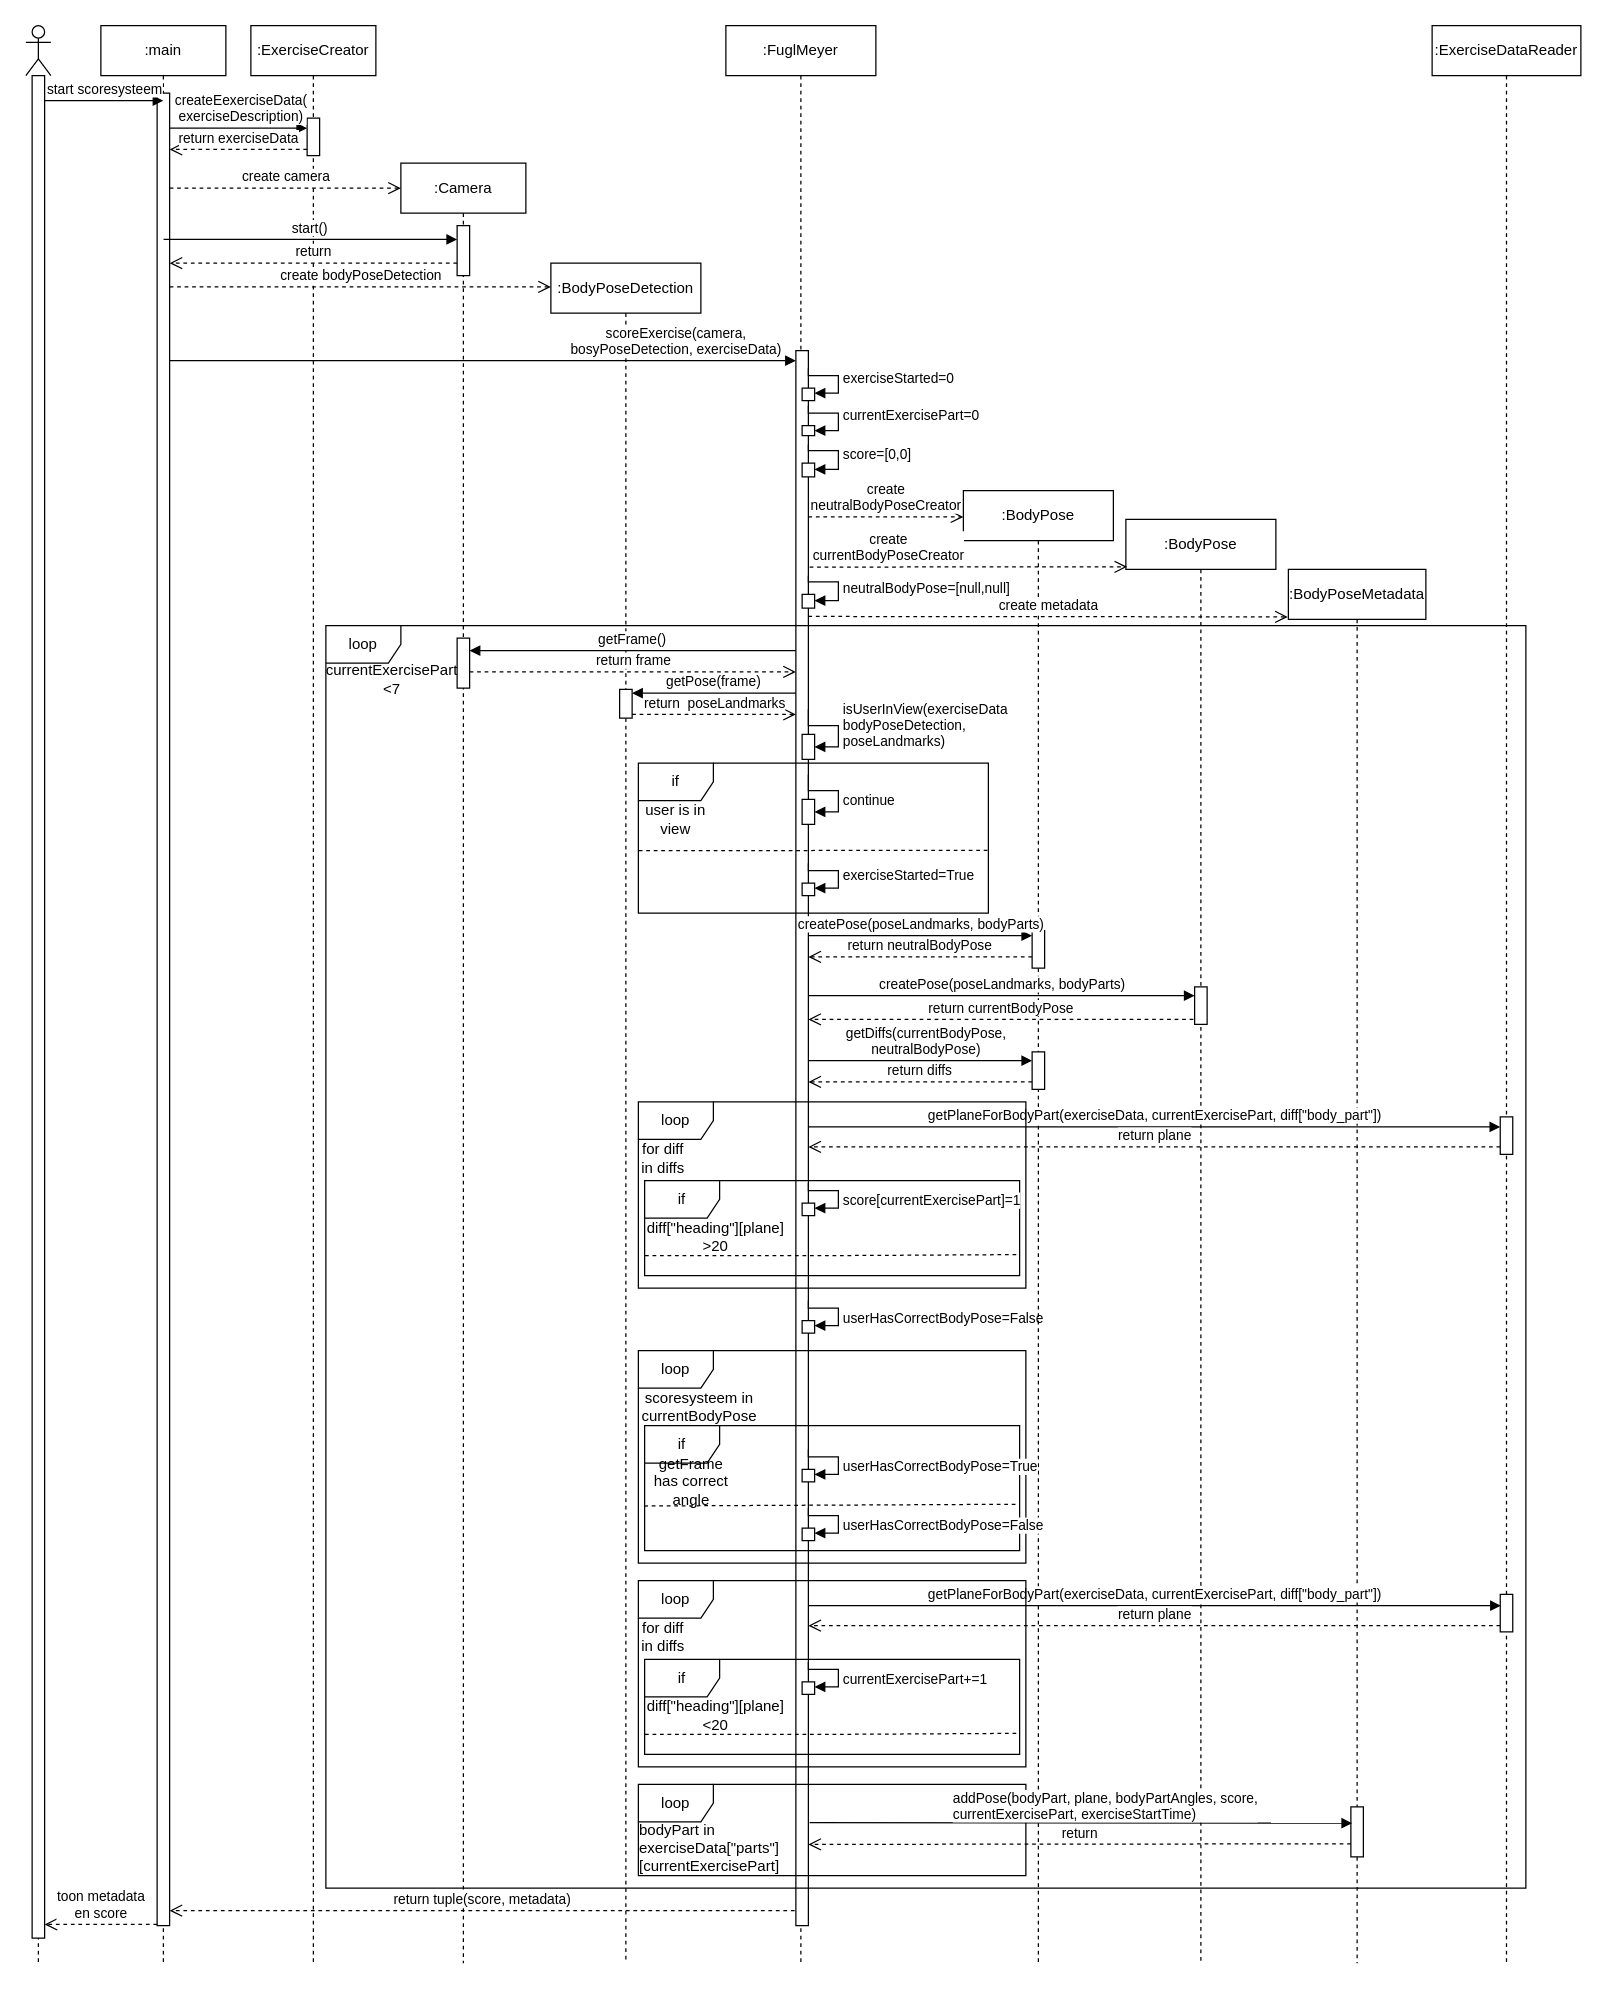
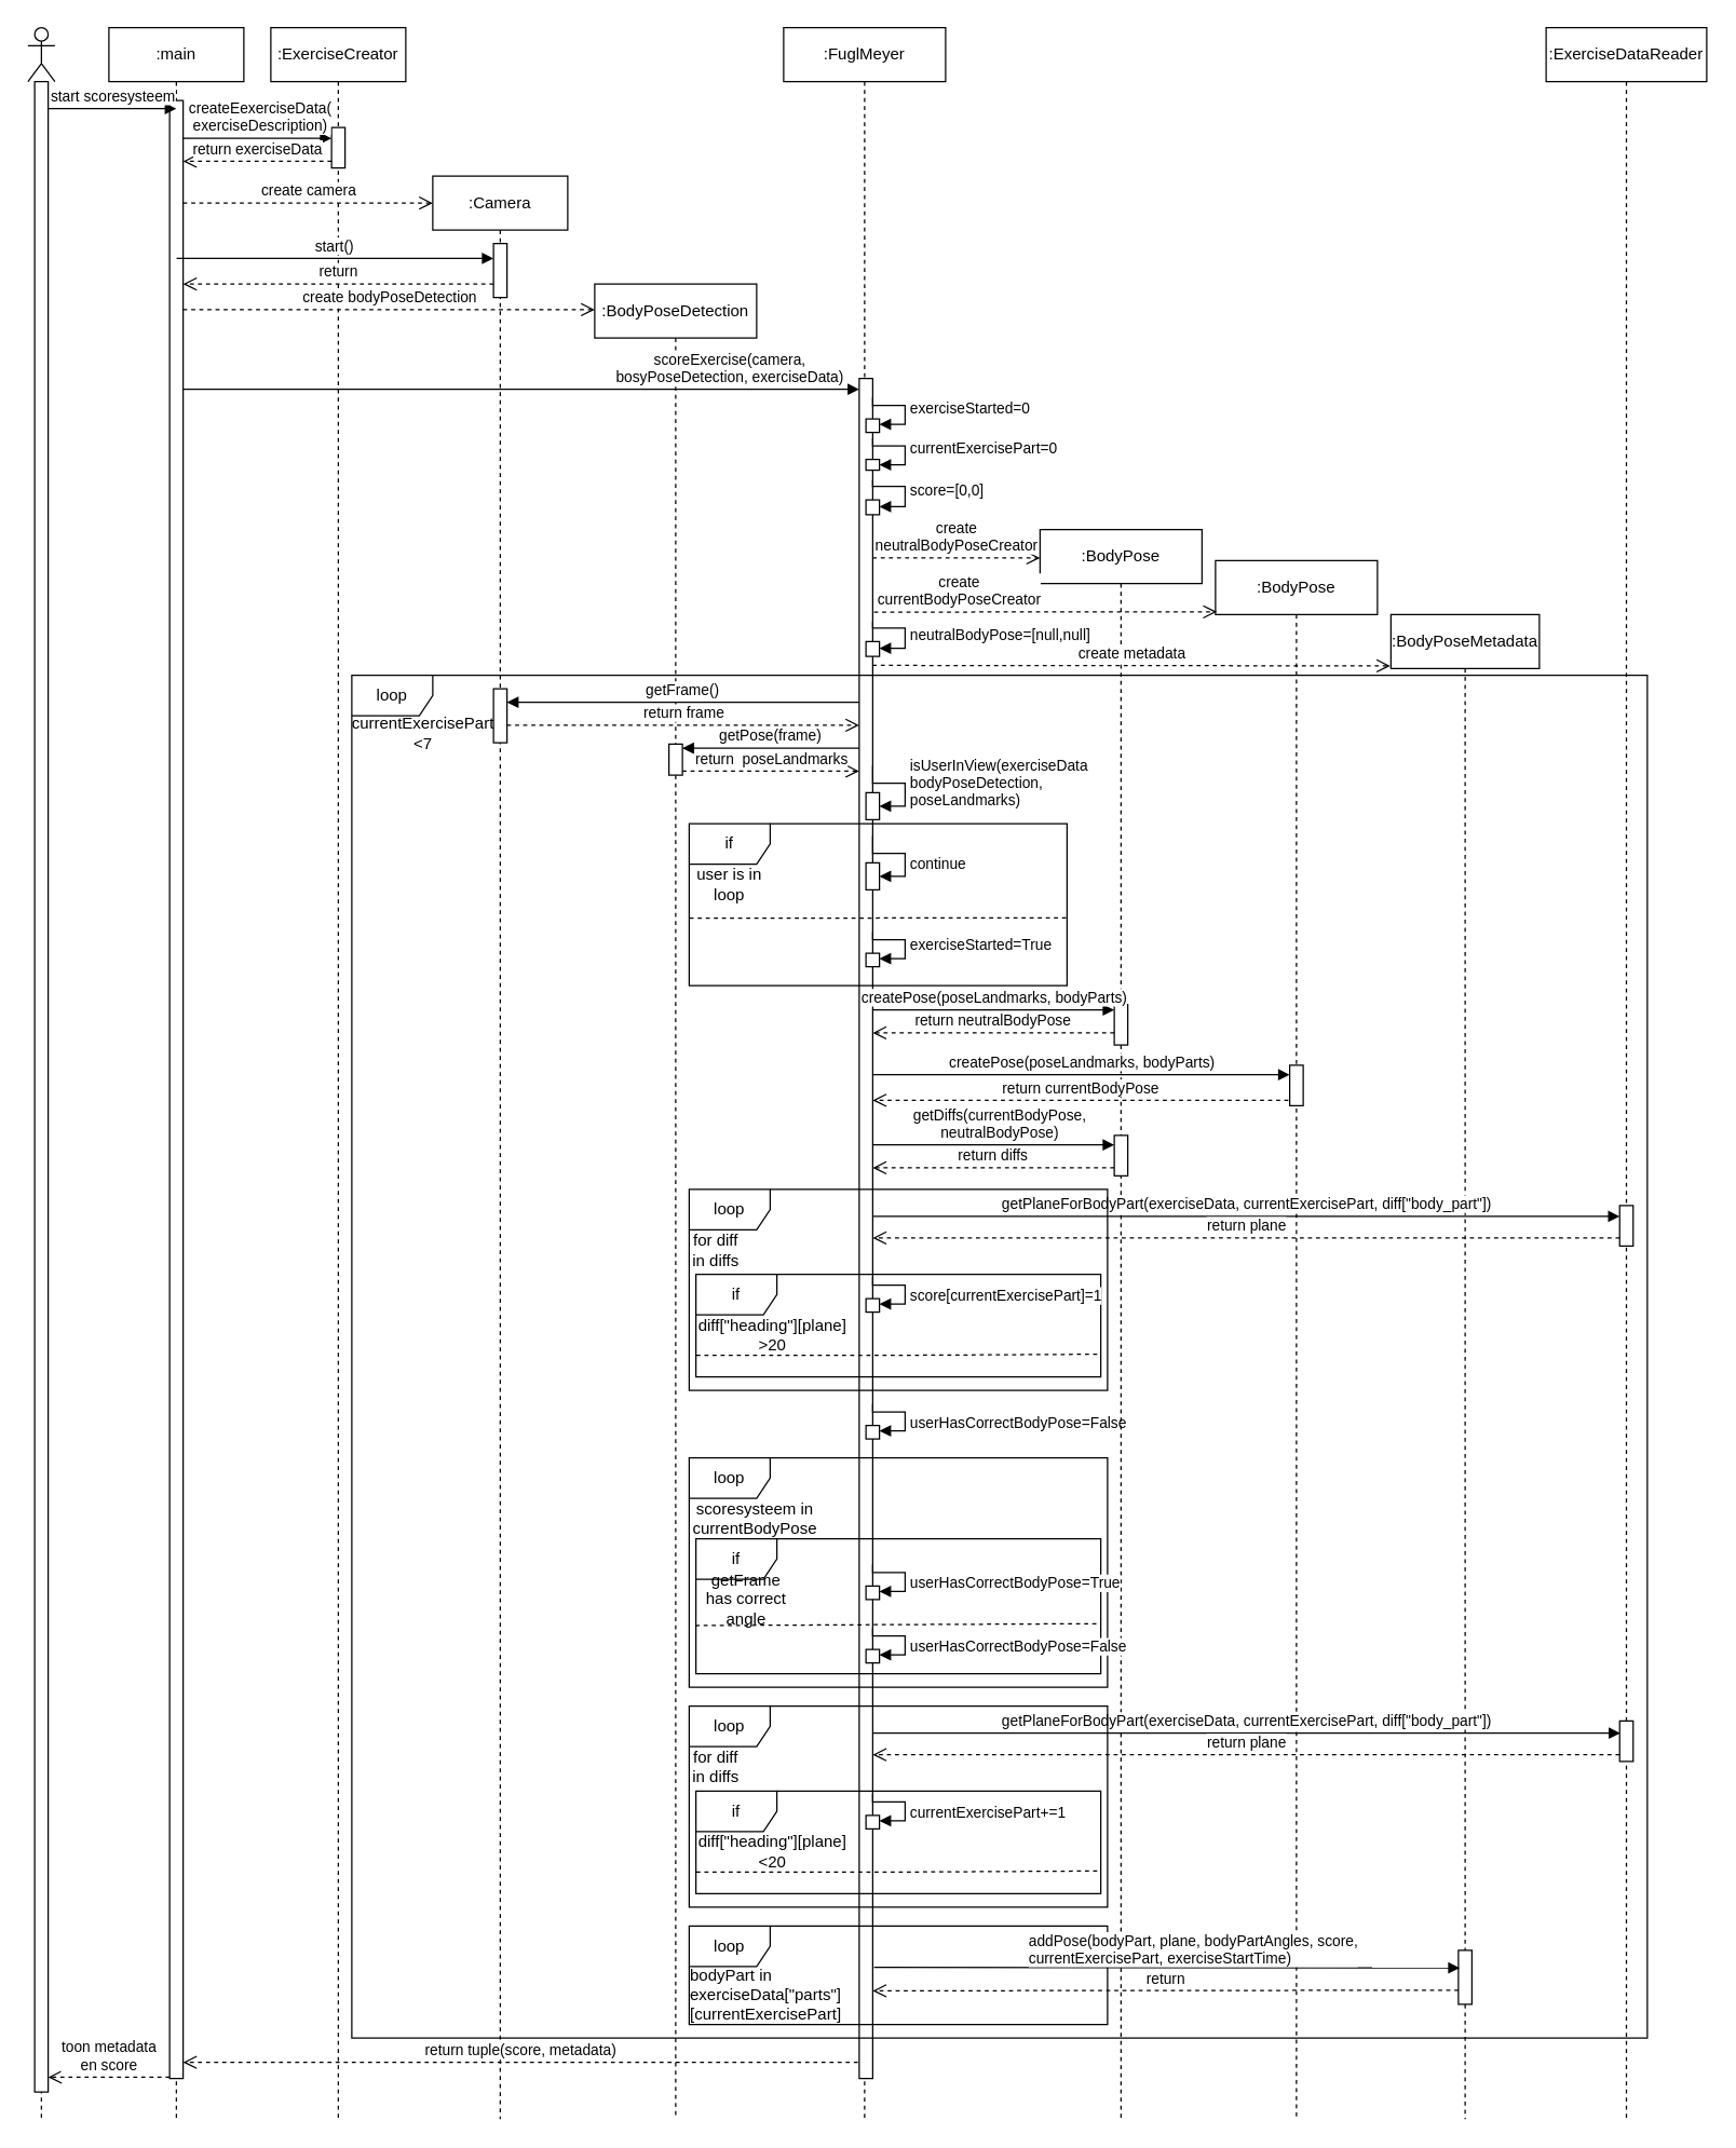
- <mxCell id="57" value="user is in view" style="text;html=1;strokeColor=none;fillColor=none;align=center;verticalAlign=middle;whiteSpace=wrap;rounded=0;" parent="1" vertex="1"><mxGeometry x="510" y="640" width="60" height="30" as="geometry" /></mxCell>
+ <mxCell id="57" value="user is in loop" style="text;html=1;strokeColor=none;fillColor=none;align=center;verticalAlign=middle;whiteSpace=wrap;rounded=0;" parent="1" vertex="1"><mxGeometry x="510" y="640" width="60" height="30" as="geometry" /></mxCell>
